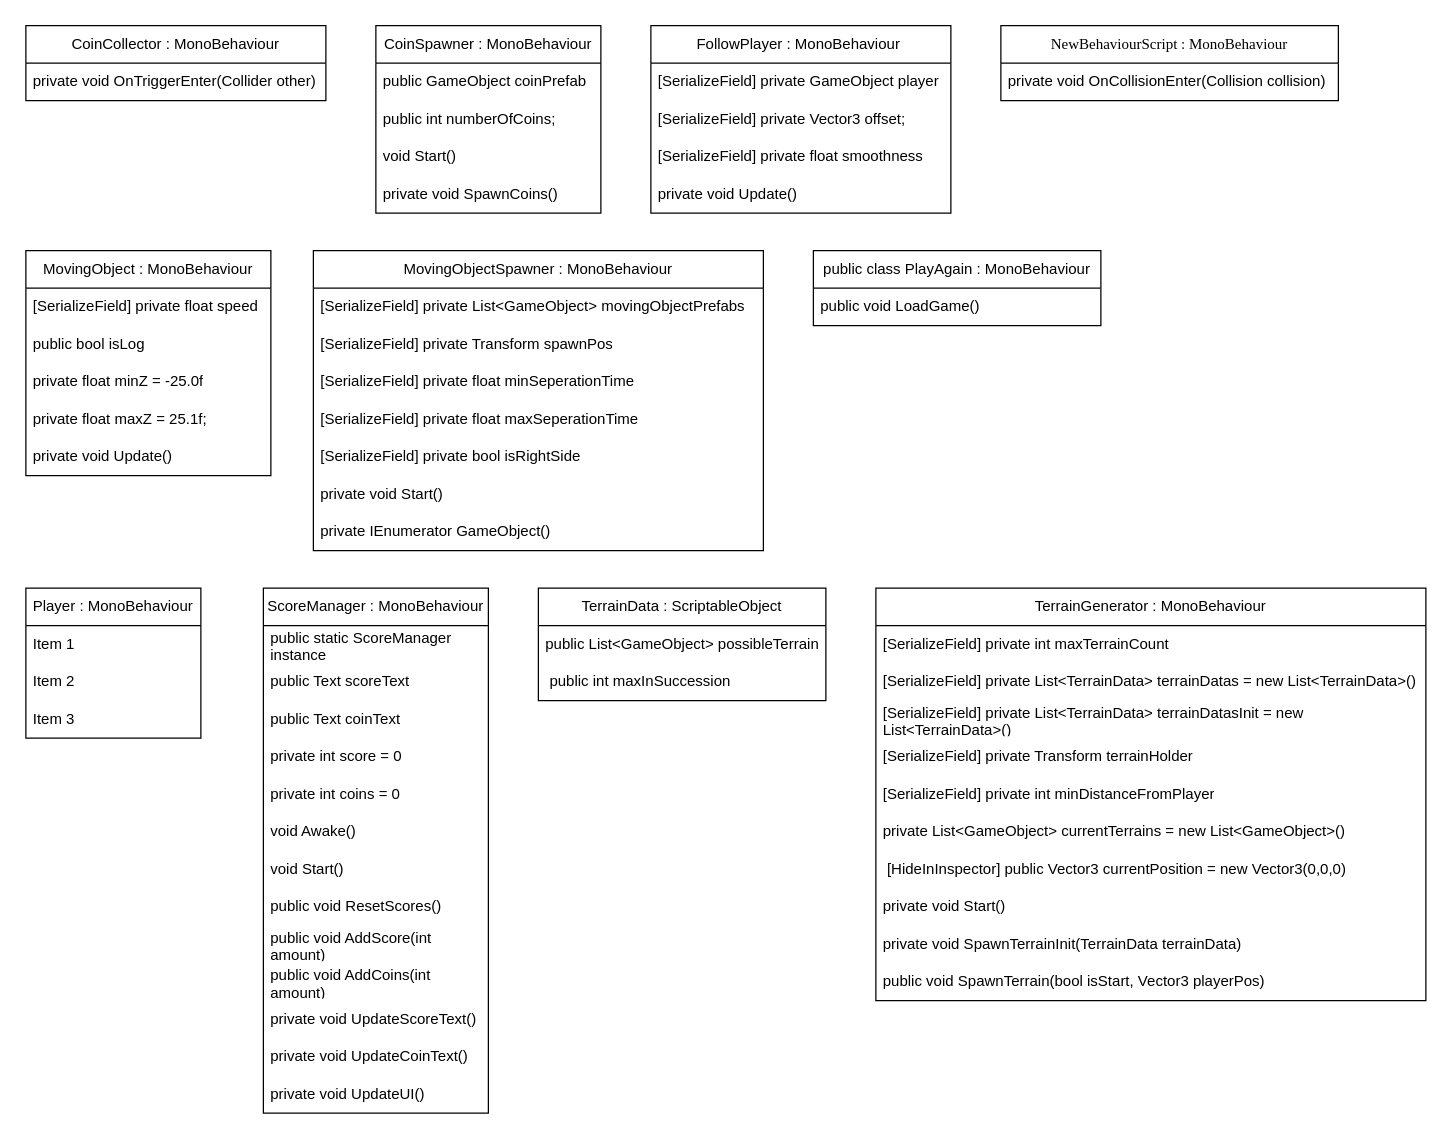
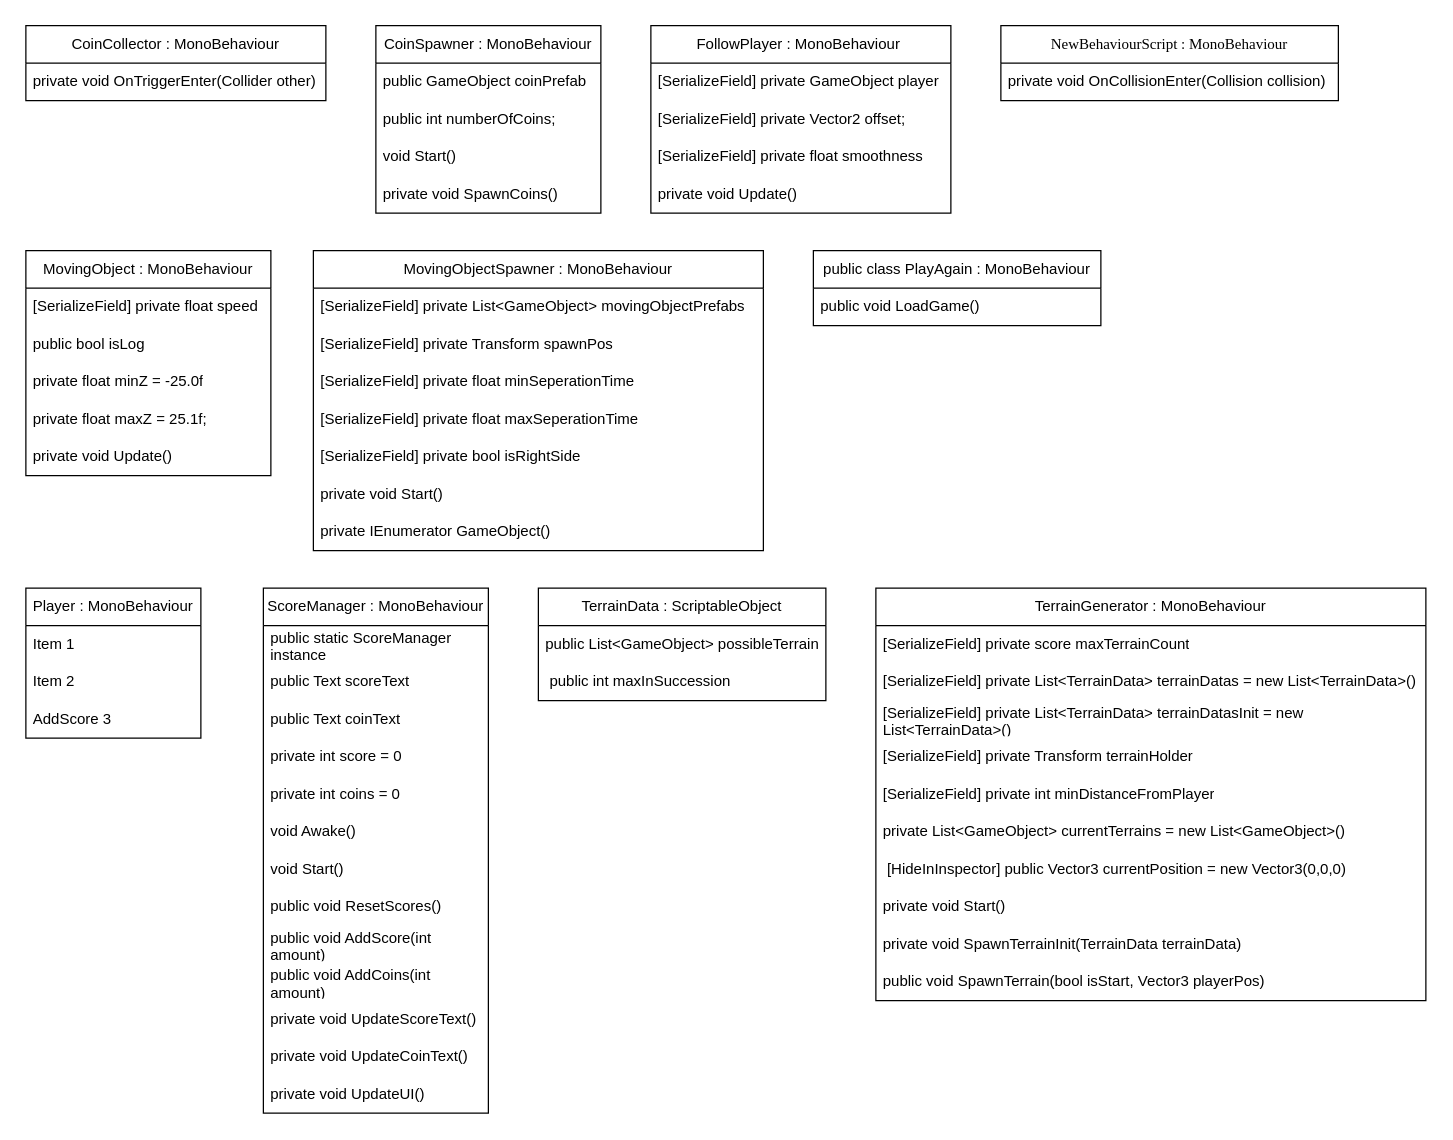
- <mxCell id="11" value="[SerializeField] private Vector3 offset;" style="text;strokeColor=none;fillColor=none;align=left;verticalAlign=middle;spacingLeft=4;spacingRight=4;overflow=hidden;points=[[0,0.5],[1,0.5]];portConstraint=eastwest;rotatable=0;whiteSpace=wrap;html=1;" vertex="1" parent="9"><mxGeometry y="60" width="240" height="30" as="geometry" /></mxCell>
+ <mxCell id="11" value="[SerializeField] private Vector2 offset;" style="text;strokeColor=none;fillColor=none;align=left;verticalAlign=middle;spacingLeft=4;spacingRight=4;overflow=hidden;points=[[0,0.5],[1,0.5]];portConstraint=eastwest;rotatable=0;whiteSpace=wrap;html=1;" vertex="1" parent="9"><mxGeometry y="60" width="240" height="30" as="geometry" /></mxCell>
- <mxCell id="54" value="[SerializeField] private int maxTerrainCount" style="text;strokeColor=none;fillColor=none;align=left;verticalAlign=middle;spacingLeft=4;spacingRight=4;overflow=hidden;points=[[0,0.5],[1,0.5]];portConstraint=eastwest;rotatable=0;whiteSpace=wrap;html=1;" vertex="1" parent="53"><mxGeometry y="30" width="440" height="30" as="geometry" /></mxCell>
+ <mxCell id="54" value="[SerializeField] private score maxTerrainCount" style="text;strokeColor=none;fillColor=none;align=left;verticalAlign=middle;spacingLeft=4;spacingRight=4;overflow=hidden;points=[[0,0.5],[1,0.5]];portConstraint=eastwest;rotatable=0;whiteSpace=wrap;html=1;" vertex="1" parent="53"><mxGeometry y="30" width="440" height="30" as="geometry" /></mxCell>
- <mxCell id="35" value="Item 3" style="text;strokeColor=none;fillColor=none;align=left;verticalAlign=middle;spacingLeft=4;spacingRight=4;overflow=hidden;points=[[0,0.5],[1,0.5]];portConstraint=eastwest;rotatable=0;whiteSpace=wrap;html=1;" vertex="1" parent="32"><mxGeometry y="90" width="140" height="30" as="geometry" /></mxCell>
+ <mxCell id="35" value="AddScore 3" style="text;strokeColor=none;fillColor=none;align=left;verticalAlign=middle;spacingLeft=4;spacingRight=4;overflow=hidden;points=[[0,0.5],[1,0.5]];portConstraint=eastwest;rotatable=0;whiteSpace=wrap;html=1;" vertex="1" parent="32"><mxGeometry y="90" width="140" height="30" as="geometry" /></mxCell>
